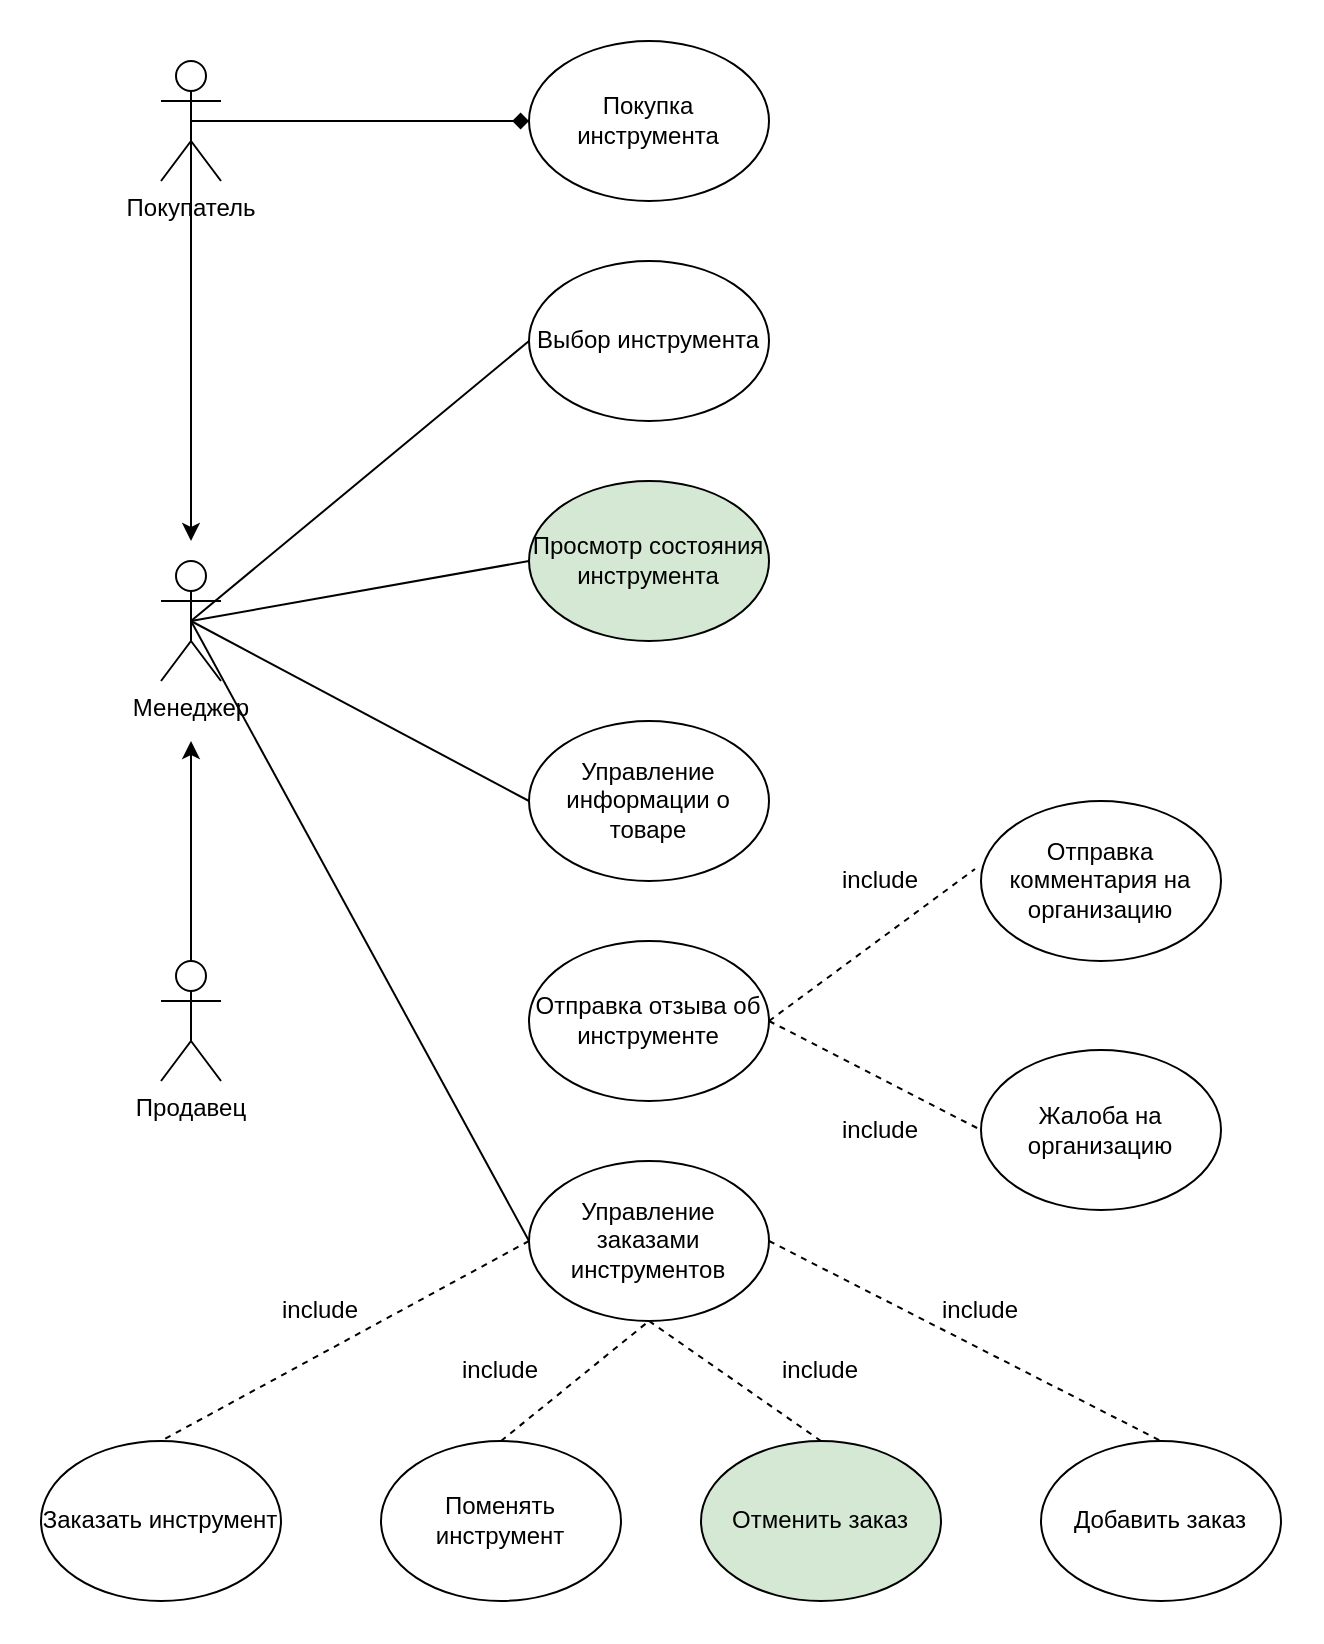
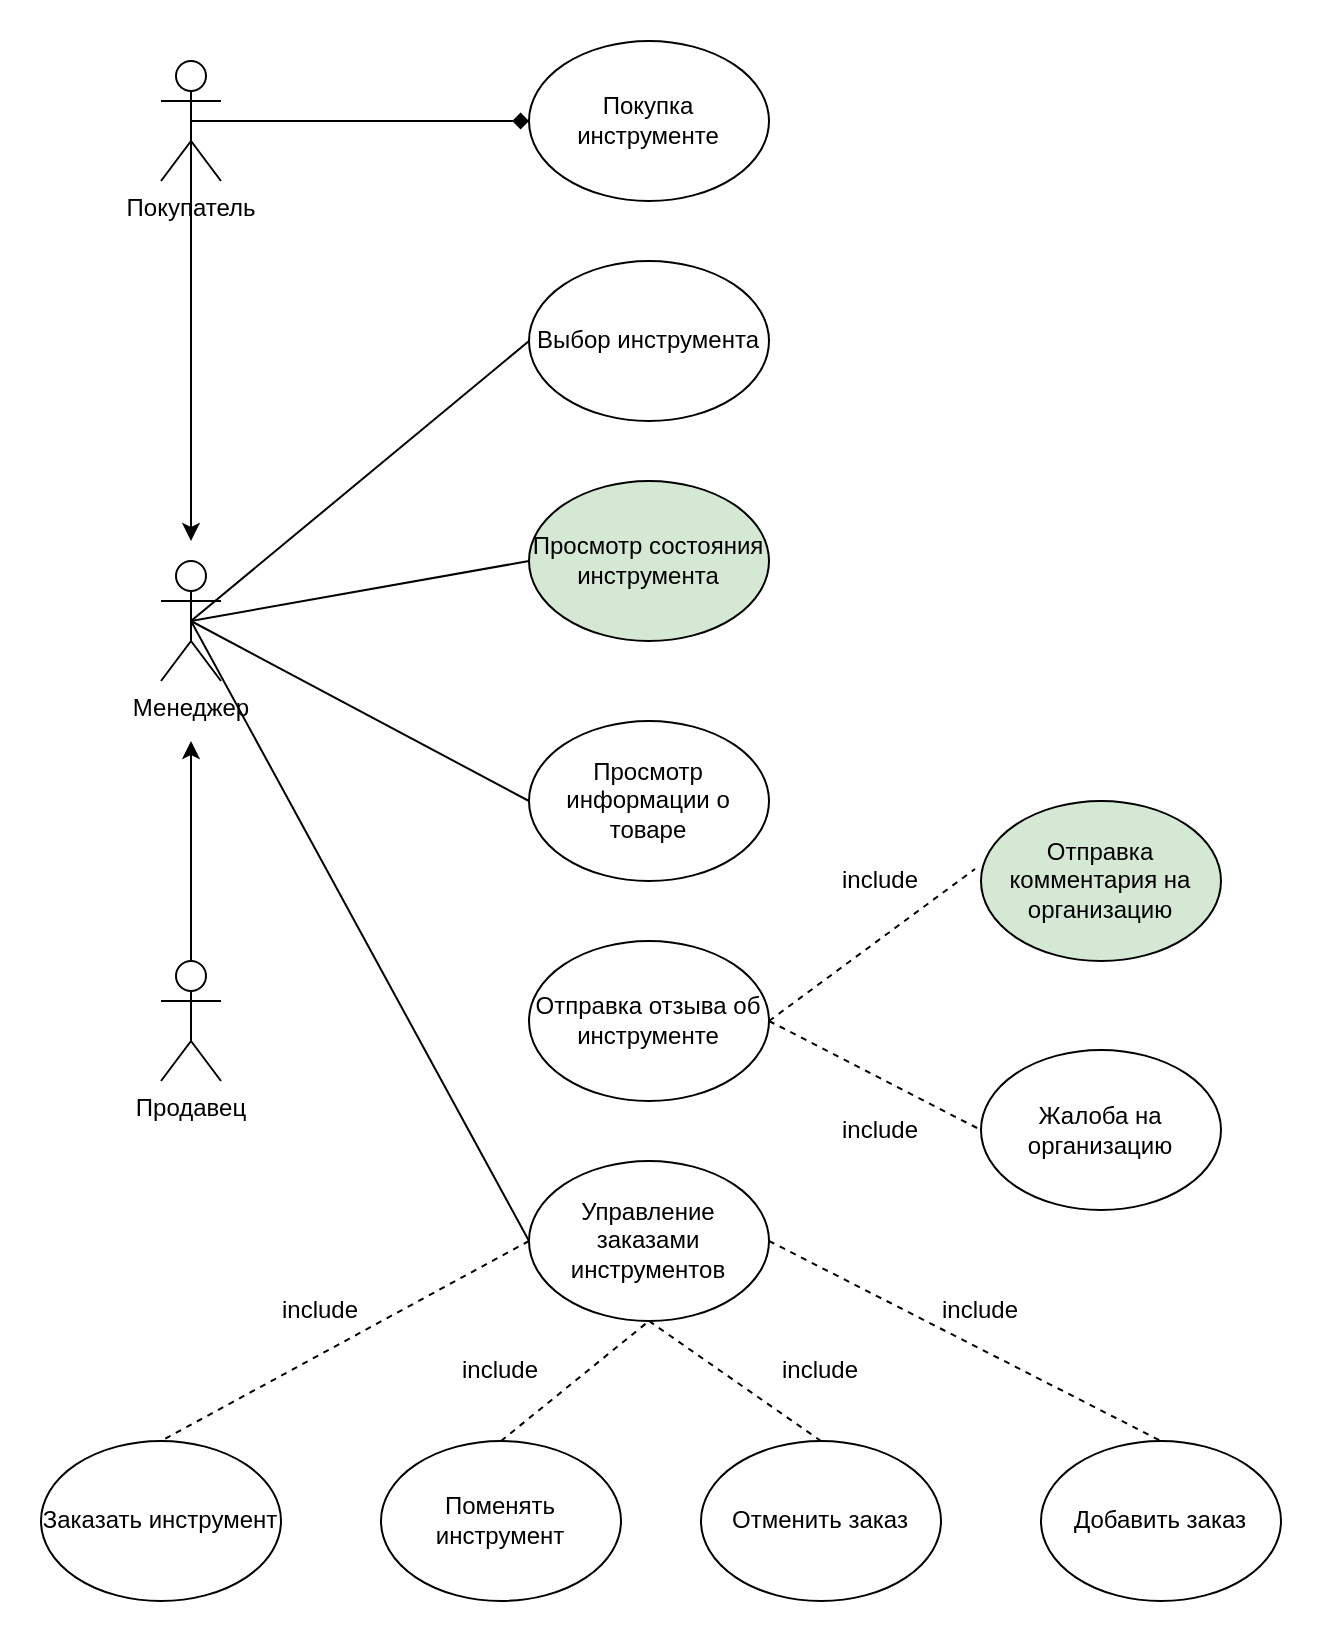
- <mxCell id="2" value="Покупка инструмента" style="ellipse;whiteSpace=wrap;html=1;" vertex="1" parent="1"><mxGeometry x="264" y="20" width="120" height="80" as="geometry" /></mxCell>
+ <mxCell id="2" value="Покупка инструменте" style="ellipse;whiteSpace=wrap;html=1;" vertex="1" parent="1"><mxGeometry x="264" y="20" width="120" height="80" as="geometry" /></mxCell>
- <mxCell id="5" value="Управление информации о товаре" style="ellipse;whiteSpace=wrap;html=1;" vertex="1" parent="1"><mxGeometry x="264" y="360" width="120" height="80" as="geometry" /></mxCell>
+ <mxCell id="5" value="Просмотр информации о товаре" style="ellipse;whiteSpace=wrap;html=1;" vertex="1" parent="1"><mxGeometry x="264" y="360" width="120" height="80" as="geometry" /></mxCell>
- <mxCell id="27" value="Отправка комментария на организацию" style="ellipse;whiteSpace=wrap;html=1;" vertex="1" parent="1"><mxGeometry x="490" y="400" width="120" height="80" as="geometry" /></mxCell>
+ <mxCell id="27" value="Отправка комментария на организацию" style="ellipse;whiteSpace=wrap;html=1;fillColor=#d5e8d4;" vertex="1" parent="1"><mxGeometry x="490" y="400" width="120" height="80" as="geometry" /></mxCell>
- <mxCell id="19" value="Отменить заказ" style="ellipse;whiteSpace=wrap;html=1;fillColor=#d5e8d4;" vertex="1" parent="1"><mxGeometry x="350" y="720" width="120" height="80" as="geometry" /></mxCell>
+ <mxCell id="19" value="Отменить заказ" style="ellipse;whiteSpace=wrap;html=1;" vertex="1" parent="1"><mxGeometry x="350" y="720" width="120" height="80" as="geometry" /></mxCell>
